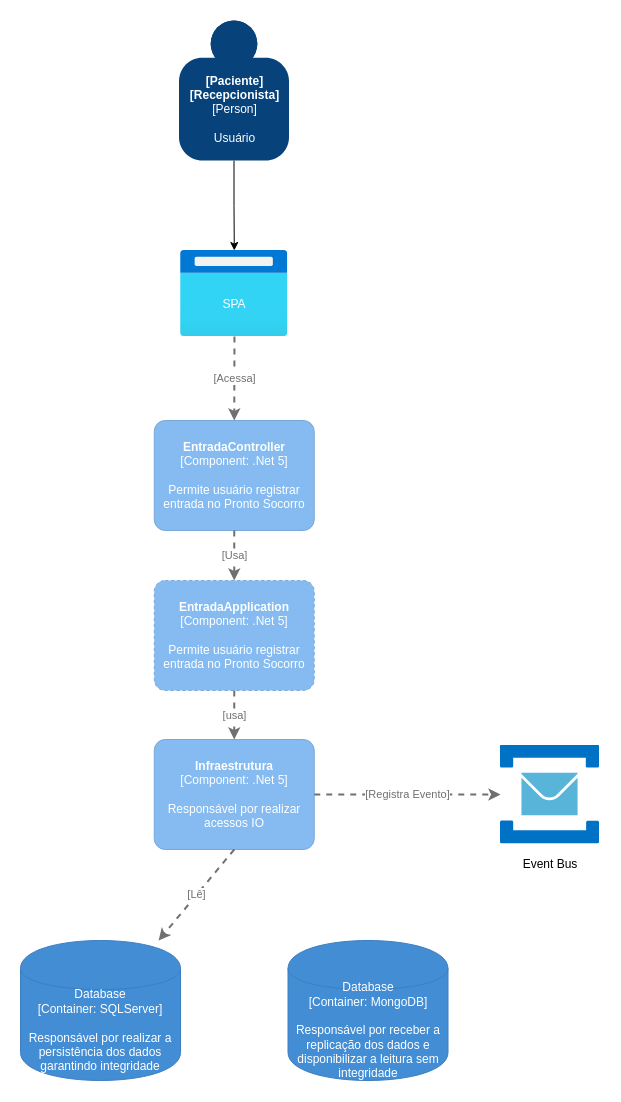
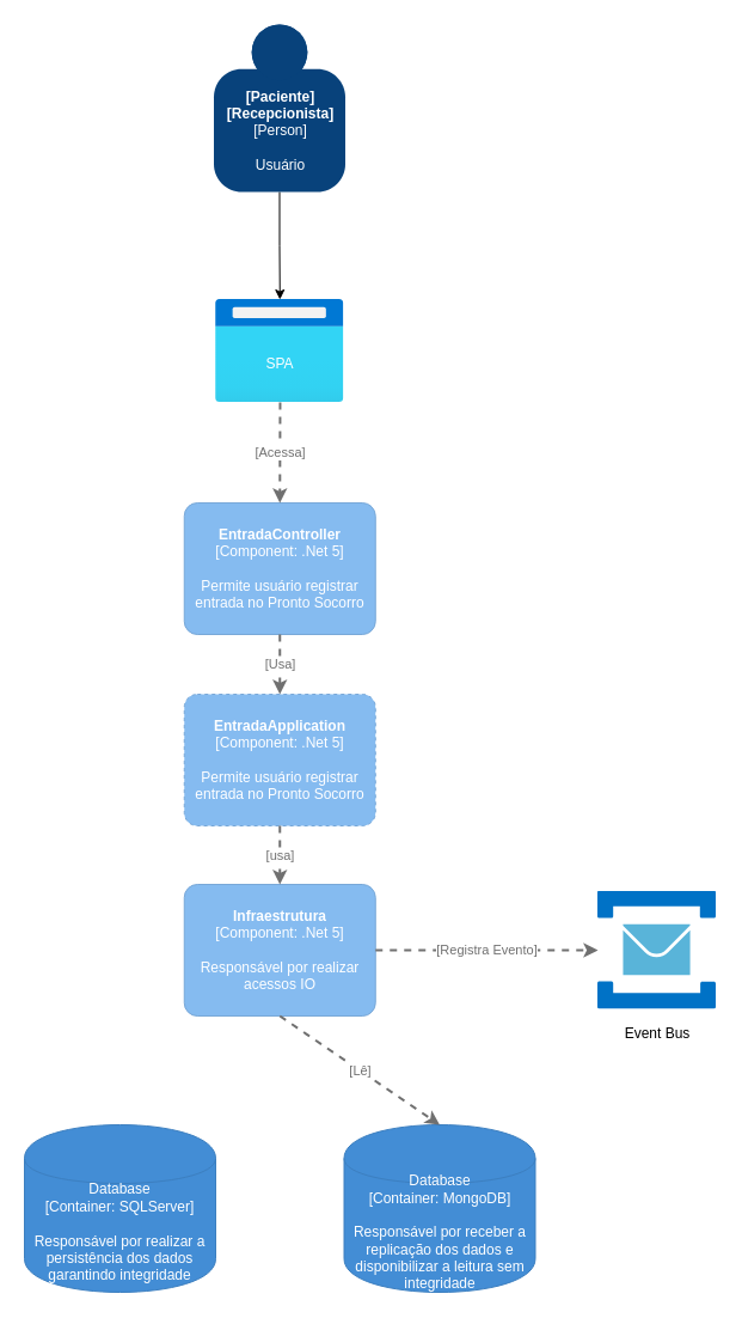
- <mxCell id="11" value="&lt;div style=&quot;text-align: left&quot;&gt;&lt;div style=&quot;text-align: center&quot;&gt;&lt;b&gt;&lt;/b&gt;&lt;/div&gt;&lt;div style=&quot;text-align: center&quot;&gt;[Lê]&lt;/div&gt;&lt;/div&gt;" style="edgeStyle=none;rounded=0;html=1;jettySize=auto;orthogonalLoop=1;strokeColor=#707070;strokeWidth=2;fontColor=#707070;jumpStyle=none;dashed=1;metaEdit=1;metaData={&quot;c4Type&quot;:{&quot;editable&quot;:false}};exitX=0.5;exitY=1;exitDx=0;exitDy=0;exitPerimeter=0;" edge="1" parent="1" source="7" target="9"><mxGeometry width="160" relative="1" as="geometry"><mxPoint x="350" y="860" as="sourcePoint" /><mxPoint x="510" y="860" as="targetPoint" /></mxGeometry></mxCell>
+ <mxCell id="11" value="&lt;div style=&quot;text-align: left&quot;&gt;&lt;div style=&quot;text-align: center&quot;&gt;&lt;b&gt;&lt;/b&gt;&lt;/div&gt;&lt;div style=&quot;text-align: center&quot;&gt;[Lê]&lt;/div&gt;&lt;/div&gt;" style="edgeStyle=none;rounded=0;html=1;entryX=0.5;entryY=0;jettySize=auto;orthogonalLoop=1;strokeColor=#707070;strokeWidth=2;fontColor=#707070;jumpStyle=none;dashed=1;metaEdit=1;metaData={&quot;c4Type&quot;:{&quot;editable&quot;:false}};exitX=0.5;exitY=1;exitDx=0;exitDy=0;exitPerimeter=0;entryDx=0;entryDy=0;entryPerimeter=0;" edge="1" parent="1" source="7" target="10"><mxGeometry width="160" relative="1" as="geometry"><mxPoint x="350" y="860" as="sourcePoint" /><mxPoint x="510" y="860" as="targetPoint" /></mxGeometry></mxCell>
